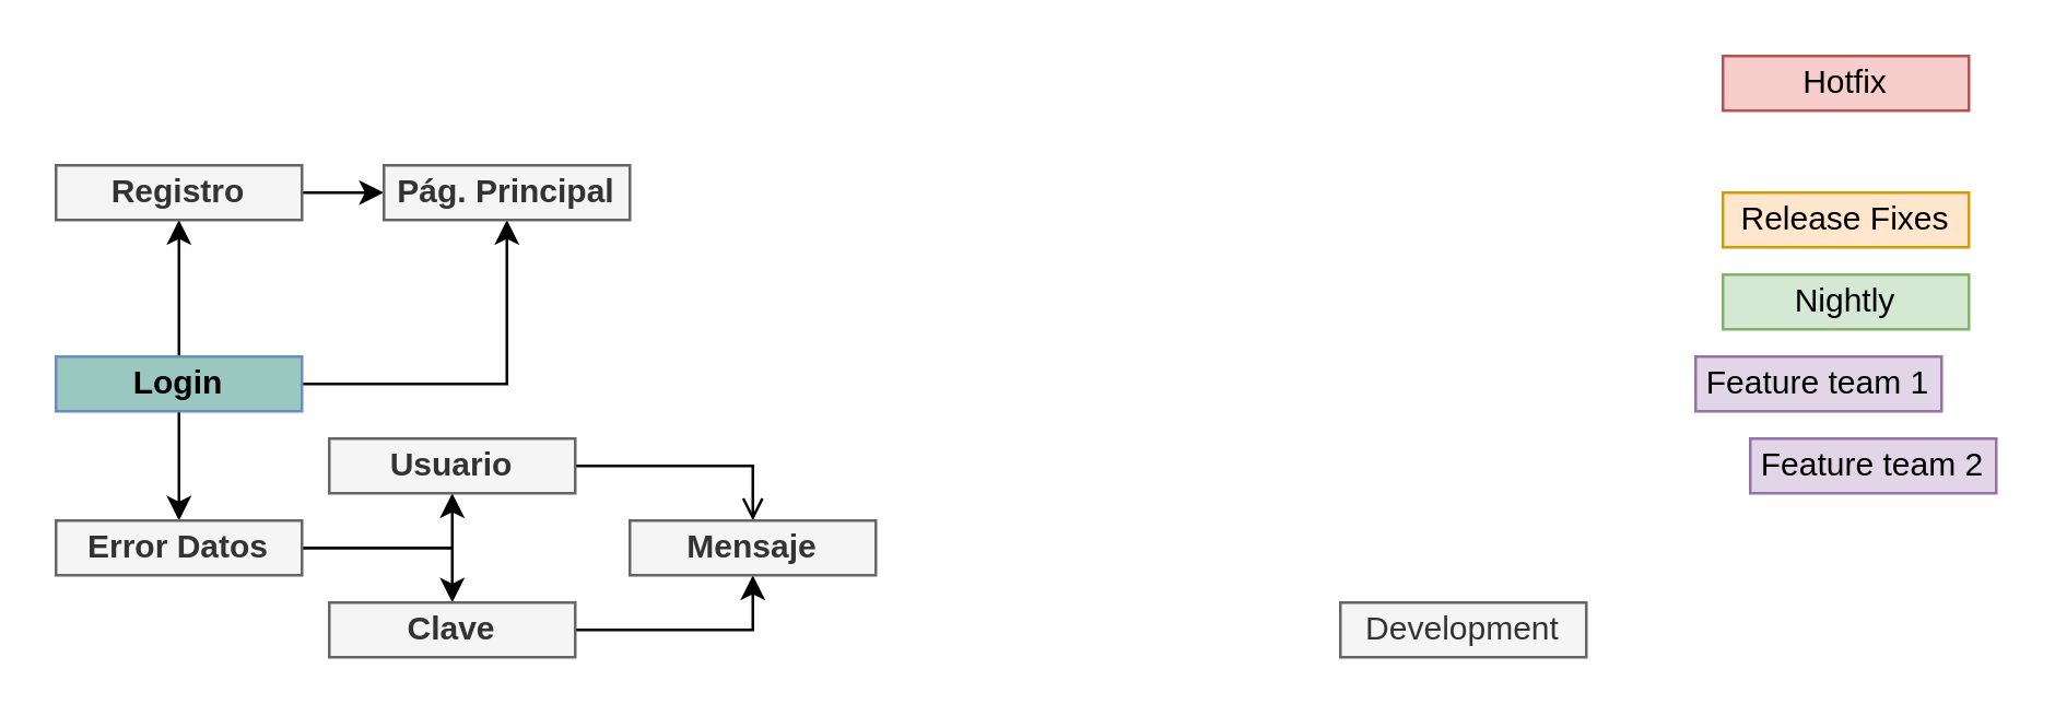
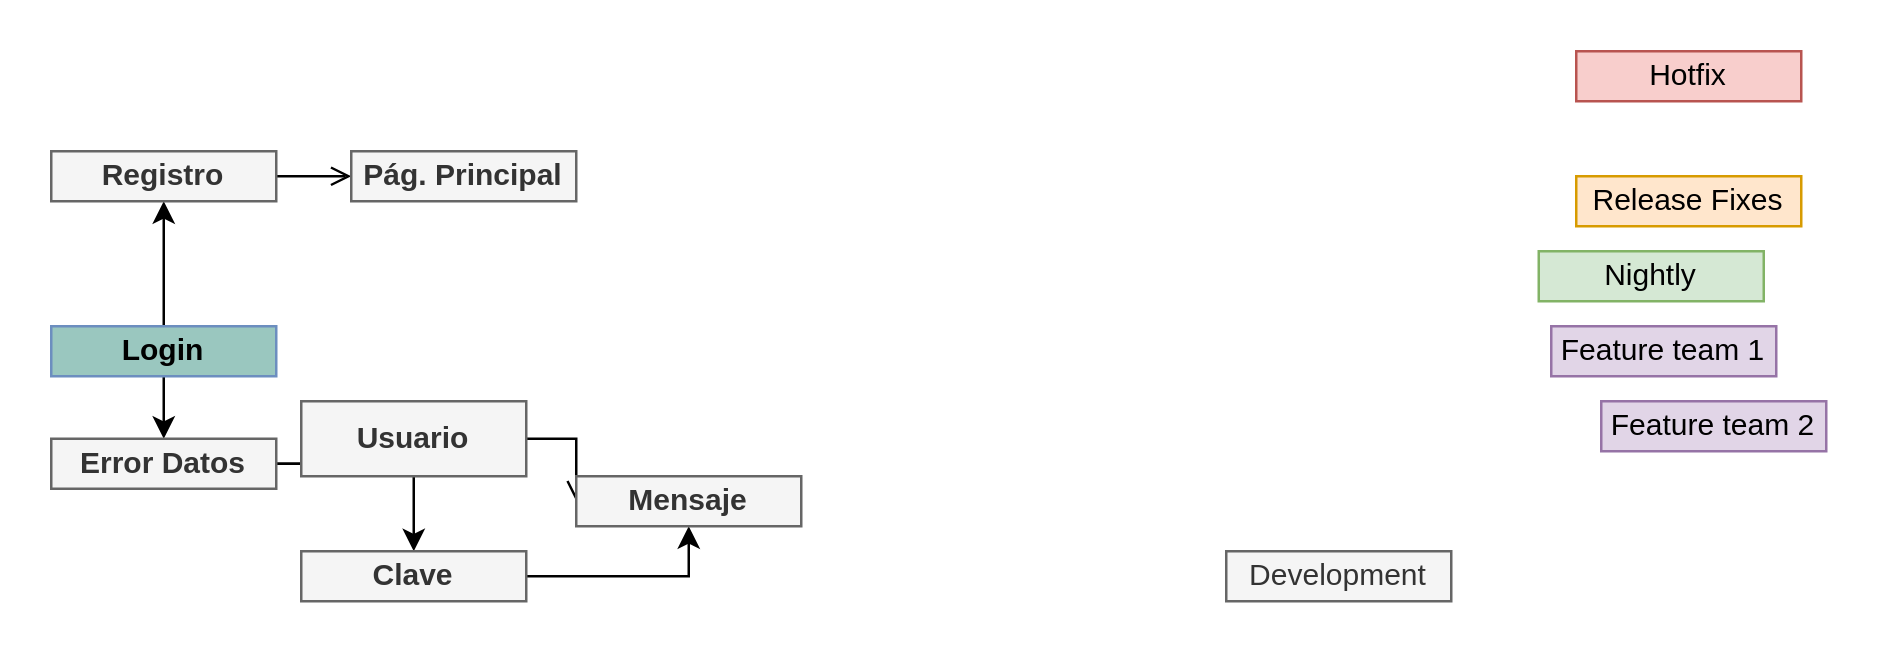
- <mxCell id="12" value="" style="edgeStyle=orthogonalEdgeStyle;rounded=0;orthogonalLoop=1;jettySize=auto;html=1;" edge="1" parent="1" source="13" target="14"><mxGeometry relative="1" as="geometry" /></mxCell>
+ <mxCell id="12" value="" style="edgeStyle=orthogonalEdgeStyle;rounded=0;orthogonalLoop=1;jettySize=auto;html=1;endArrow=open;" edge="1" parent="1" source="13" target="14"><mxGeometry relative="1" as="geometry" /></mxCell>
- <mxCell id="7" value="Nightly" style="text;html=1;strokeColor=#82b366;fillColor=#d5e8d4;align=center;verticalAlign=middle;whiteSpace=wrap;rounded=0;" parent="1" vertex="1"><mxGeometry x="630" y="100" width="90" height="20" as="geometry" /></mxCell>
+ <mxCell id="7" value="Nightly" style="text;html=1;strokeColor=#82b366;fillColor=#d5e8d4;align=center;verticalAlign=middle;whiteSpace=wrap;rounded=0;" parent="1" vertex="1"><mxGeometry x="615" y="100" width="90" height="20" as="geometry" /></mxCell>
- <mxCell id="3" value="" style="edgeStyle=orthogonalEdgeStyle;rounded=0;orthogonalLoop=1;jettySize=auto;html=1;" edge="1" parent="1" source="5" target="14"><mxGeometry relative="1" as="geometry" /></mxCell>
- <mxCell id="19" value="&lt;b&gt;Usuario&lt;/b&gt;" style="text;html=1;strokeColor=#666666;fillColor=#f5f5f5;align=center;verticalAlign=middle;whiteSpace=wrap;rounded=0;fontColor=#333333;" vertex="1" parent="1"><mxGeometry x="120" y="160" width="90" height="20" as="geometry" /></mxCell>
+ <mxCell id="19" value="&lt;b&gt;Usuario&lt;/b&gt;" style="text;html=1;strokeColor=#666666;fillColor=#f5f5f5;align=center;verticalAlign=middle;whiteSpace=wrap;rounded=0;fontColor=#333333;" vertex="1" parent="1"><mxGeometry x="120" y="160" width="90" height="30" as="geometry" /></mxCell>
- <mxCell id="17" value="&lt;b&gt;Error Datos&lt;/b&gt;" style="text;html=1;strokeColor=#666666;fillColor=#f5f5f5;align=center;verticalAlign=middle;whiteSpace=wrap;rounded=0;fontColor=#333333;" vertex="1" parent="1"><mxGeometry x="20" y="190" width="90" height="20" as="geometry" /></mxCell>
+ <mxCell id="17" value="&lt;b&gt;Error Datos&lt;/b&gt;" style="text;html=1;strokeColor=#666666;fillColor=#f5f5f5;align=center;verticalAlign=middle;whiteSpace=wrap;rounded=0;fontColor=#333333;" vertex="1" parent="1"><mxGeometry x="20" y="175" width="90" height="20" as="geometry" /></mxCell>
